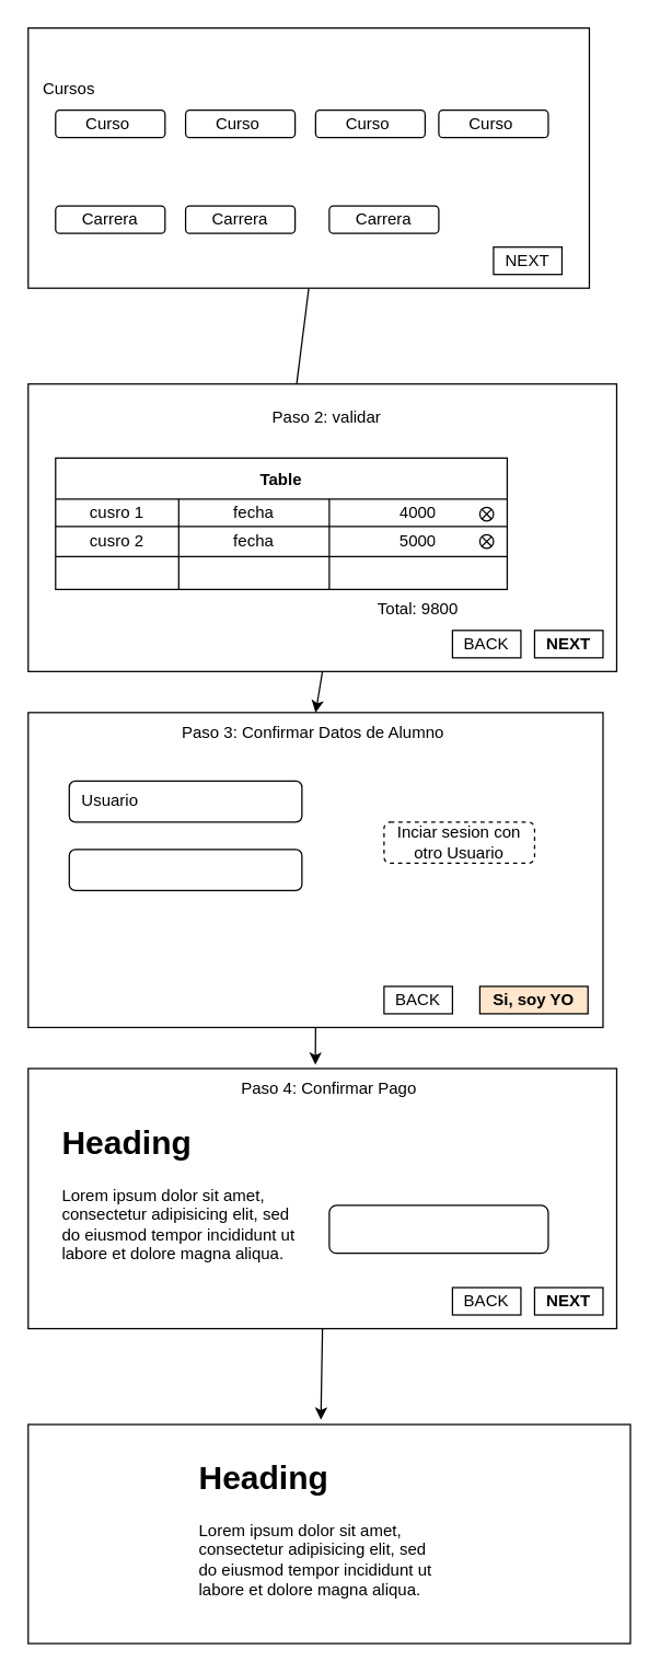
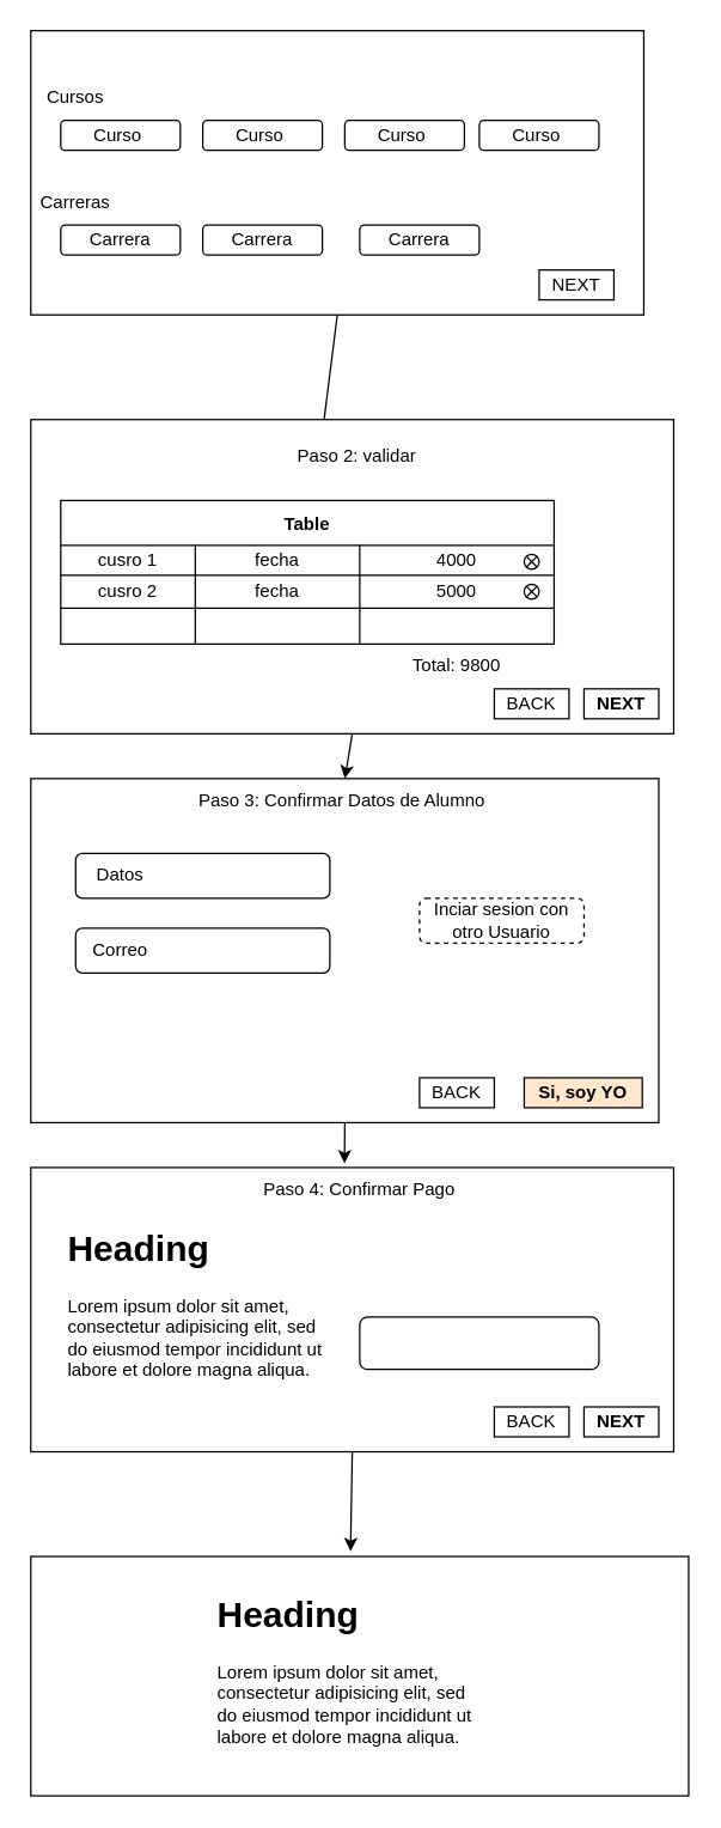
+ <mxCell id="11" value="Carreras" style="text;html=1;strokeColor=none;fillColor=none;align=center;verticalAlign=middle;whiteSpace=wrap;rounded=0;" vertex="1" parent="1"><mxGeometry x="20" y="120" width="60" height="30" as="geometry" /></mxCell>
- <mxCell id="48" value="Usuario" style="text;html=1;strokeColor=none;fillColor=none;align=center;verticalAlign=middle;whiteSpace=wrap;rounded=0;" vertex="1" parent="1"><mxGeometry x="50" y="570" width="60" height="30" as="geometry" /></mxCell>
+ <mxCell id="48" value="Datos" style="text;html=1;strokeColor=none;fillColor=none;align=center;verticalAlign=middle;whiteSpace=wrap;rounded=0;" vertex="1" parent="1"><mxGeometry x="50" y="570" width="60" height="30" as="geometry" /></mxCell>
+ <mxCell id="46" value="Correo" style="text;html=1;strokeColor=none;fillColor=none;align=center;verticalAlign=middle;whiteSpace=wrap;rounded=0;" vertex="1" parent="1"><mxGeometry x="50" y="620" width="60" height="30" as="geometry" /></mxCell>
